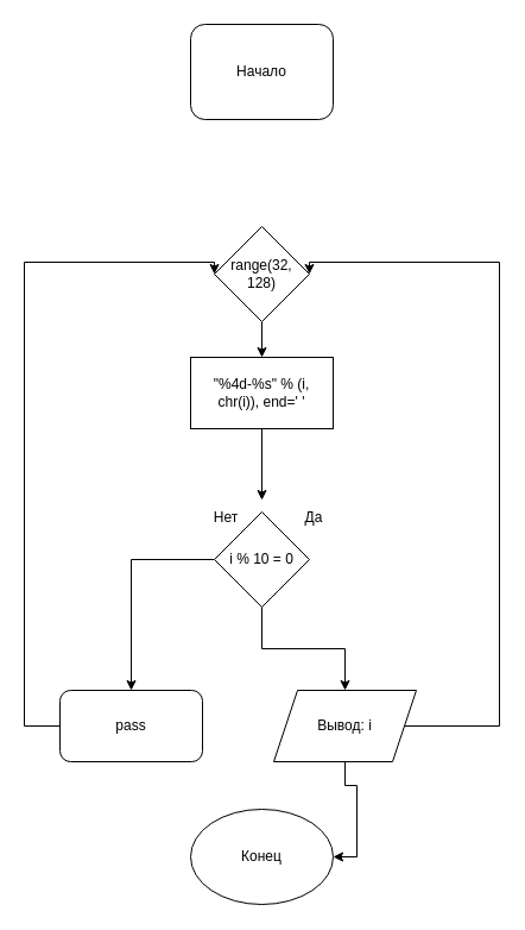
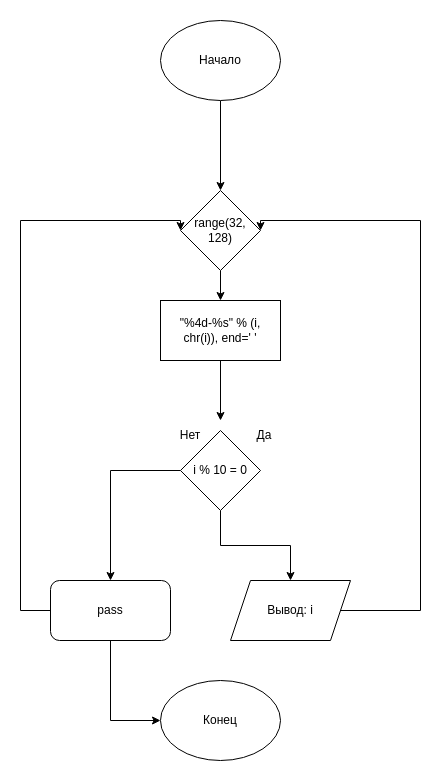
- <mxCell id="3" value="Начало" style="whiteSpace=wrap;html=1;rounded=1;" vertex="1" parent="1"><mxGeometry x="160" y="20" width="120" height="80" as="geometry" /></mxCell>
+ <mxCell id="3" value="Начало" style="ellipse;whiteSpace=wrap;html=1;" vertex="1" parent="1"><mxGeometry x="160" y="20" width="120" height="80" as="geometry" /></mxCell>
+ <mxCell id="2" style="edgeStyle=orthogonalEdgeStyle;rounded=0;orthogonalLoop=1;jettySize=auto;html=1;entryX=0.5;entryY=0;entryDx=0;entryDy=0;" edge="1" parent="1" source="3" target="5"><mxGeometry relative="1" as="geometry" /></mxCell>
- <mxCell id="14" style="edgeStyle=orthogonalEdgeStyle;rounded=0;orthogonalLoop=1;jettySize=auto;html=1;entryX=1;entryY=0.5;entryDx=0;entryDy=0;" edge="1" parent="1" source="15" target="19"><mxGeometry relative="1" as="geometry" /></mxCell>
+ <mxCell id="17" style="edgeStyle=orthogonalEdgeStyle;rounded=0;orthogonalLoop=1;jettySize=auto;html=1;entryX=0;entryY=0.5;entryDx=0;entryDy=0;" edge="1" parent="1" source="18" target="19"><mxGeometry relative="1" as="geometry" /></mxCell>
